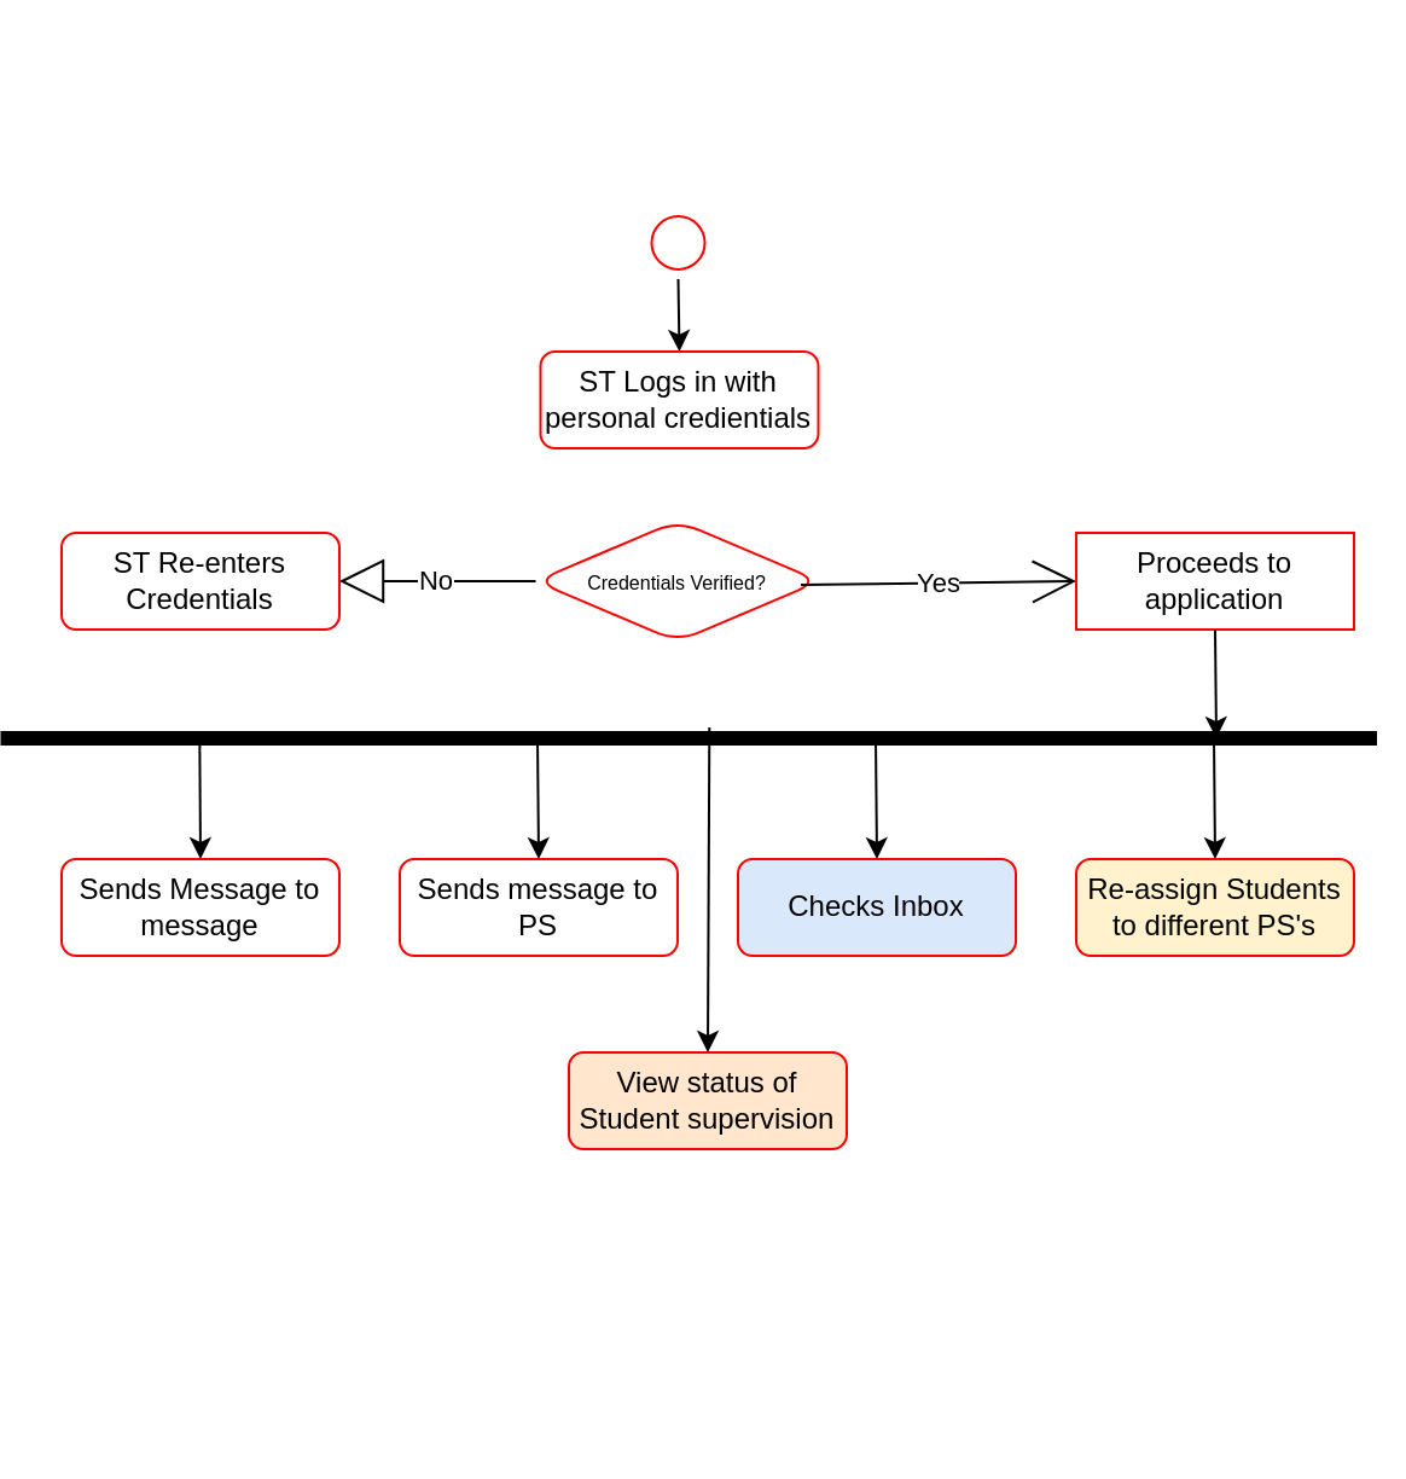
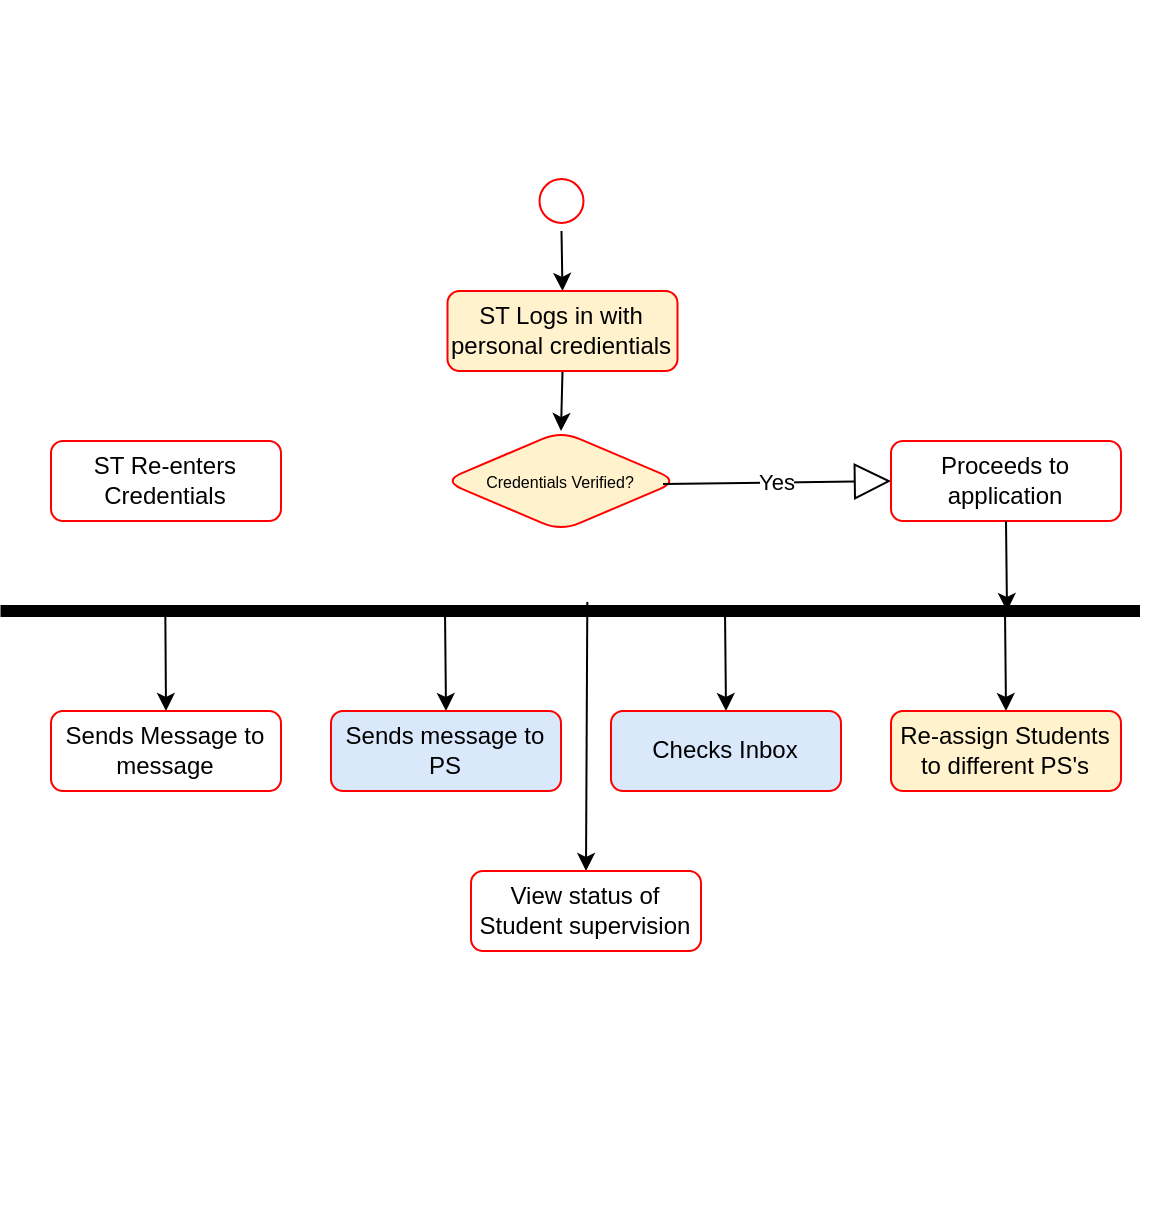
- <mxCell id="5" value="ST Logs in with personal credientials" style="rounded=1;whiteSpace=wrap;html=1;fillColor=#FFFFFF;strokeColor=#ff0000;" vertex="1" parent="1"><mxGeometry x="218.25" y="145" width="115" height="40" as="geometry" /></mxCell>
+ <mxCell id="5" value="ST Logs in with personal credientials" style="rounded=1;whiteSpace=wrap;html=1;fillColor=#fff2cc;strokeColor=#ff0000;" vertex="1" parent="1"><mxGeometry x="218.25" y="145" width="115" height="40" as="geometry" /></mxCell>
+ <mxCell id="4" style="edgeStyle=orthogonalEdgeStyle;rounded=0;orthogonalLoop=1;jettySize=auto;html=1;exitX=0.5;exitY=1;exitDx=0;exitDy=0;entryX=0.5;entryY=0;entryDx=0;entryDy=0;" edge="1" parent="1" source="5" target="6"><mxGeometry relative="1" as="geometry" /></mxCell>
- <mxCell id="7" value="No" style="endArrow=block;endSize=16;endFill=0;html=1;rounded=0;entryX=1;entryY=0.5;entryDx=0;entryDy=0;exitX=0;exitY=0.5;exitDx=0;exitDy=0;" edge="1" parent="1" source="6" target="8"><mxGeometry width="160" relative="1" as="geometry"><mxPoint x="220" y="275" as="sourcePoint" /><mxPoint x="350" y="285" as="targetPoint" /></mxGeometry></mxCell>
- <mxCell id="6" value="&lt;font style=&quot;font-size: 8px;&quot;&gt;Credentials Verified?&lt;/font&gt;" style="rhombus;whiteSpace=wrap;html=1;fillColor=#FFFFFF;strokeColor=#ff0000;rounded=1;" vertex="1" parent="1"><mxGeometry x="216.25" y="215" width="117.5" height="50" as="geometry" /></mxCell>
+ <mxCell id="6" value="&lt;font style=&quot;font-size: 8px;&quot;&gt;Credentials Verified?&lt;/font&gt;" style="rhombus;whiteSpace=wrap;html=1;fillColor=#fff2cc;strokeColor=#ff0000;rounded=1;" vertex="1" parent="1"><mxGeometry x="216.25" y="215" width="117.5" height="50" as="geometry" /></mxCell>
- <mxCell id="9" value="Yes" style="endArrow=open;endSize=16;endFill=0;html=1;rounded=0;entryX=0;entryY=0.5;entryDx=0;entryDy=0;exitX=0.934;exitY=0.53;exitDx=0;exitDy=0;exitPerimeter=0;" edge="1" parent="1" source="6" target="10"><mxGeometry width="160" relative="1" as="geometry"><mxPoint x="431" y="239.5" as="sourcePoint" /><mxPoint x="330" y="239.5" as="targetPoint" /></mxGeometry></mxCell>
+ <mxCell id="9" value="Yes" style="endArrow=block;endSize=16;endFill=0;html=1;rounded=0;entryX=0;entryY=0.5;entryDx=0;entryDy=0;exitX=0.934;exitY=0.53;exitDx=0;exitDy=0;exitPerimeter=0;" edge="1" parent="1" source="6" target="10"><mxGeometry width="160" relative="1" as="geometry"><mxPoint x="431" y="239.5" as="sourcePoint" /><mxPoint x="330" y="239.5" as="targetPoint" /></mxGeometry></mxCell>
- <mxCell id="10" value="Proceeds to application" style="whiteSpace=wrap;html=1;fillColor=#FFFFFF;strokeColor=#ff0000;rounded=0;" vertex="1" parent="1"><mxGeometry x="440" y="220" width="115" height="40" as="geometry" /></mxCell>
+ <mxCell id="10" value="Proceeds to application" style="rounded=1;whiteSpace=wrap;html=1;fillColor=#FFFFFF;strokeColor=#ff0000;" vertex="1" parent="1"><mxGeometry x="440" y="220" width="115" height="40" as="geometry" /></mxCell>
- <mxCell id="15" value="Sends message to PS" style="rounded=1;whiteSpace=wrap;html=1;fillColor=#FFFFFF;strokeColor=#ff0000;" vertex="1" parent="1"><mxGeometry x="160" y="355" width="115" height="40" as="geometry" /></mxCell>
+ <mxCell id="15" value="Sends message to PS" style="rounded=1;whiteSpace=wrap;html=1;fillColor=#dae8fc;strokeColor=#ff0000;" vertex="1" parent="1"><mxGeometry x="160" y="355" width="115" height="40" as="geometry" /></mxCell>
- <mxCell id="22" value="View status of Student supervision" style="rounded=1;whiteSpace=wrap;html=1;fillColor=#ffe6cc;strokeColor=#ff0000;" vertex="1" parent="1"><mxGeometry x="230" y="435" width="115" height="40" as="geometry" /></mxCell>
+ <mxCell id="22" value="View status of Student supervision" style="rounded=1;whiteSpace=wrap;html=1;fillColor=#FFFFFF;strokeColor=#ff0000;" vertex="1" parent="1"><mxGeometry x="230" y="435" width="115" height="40" as="geometry" /></mxCell>
